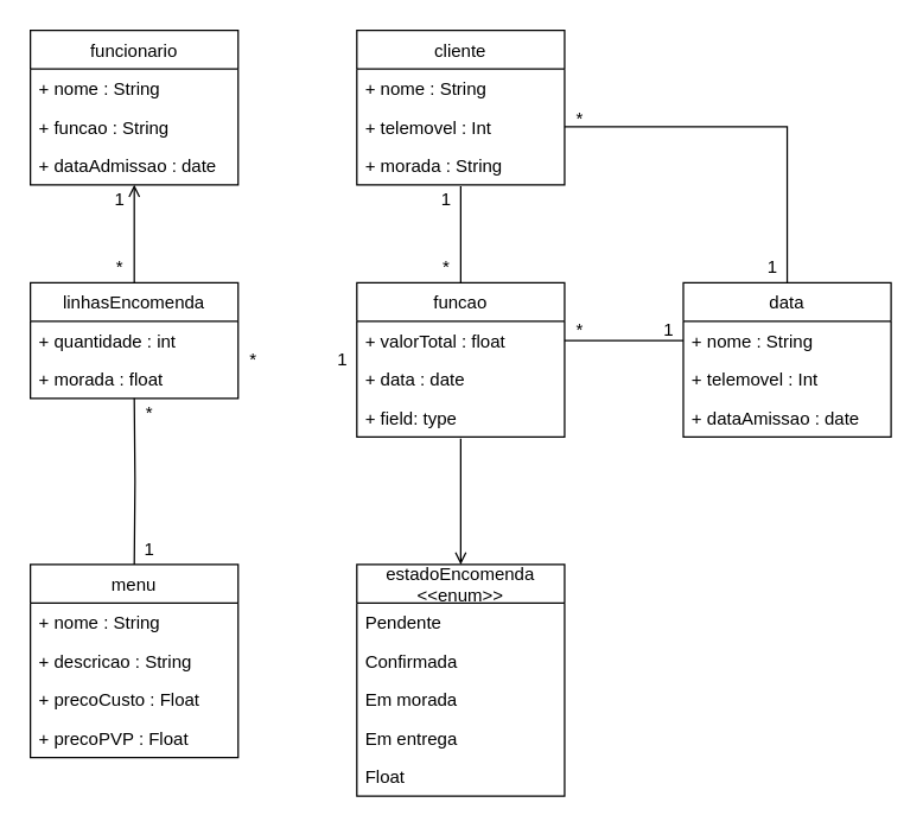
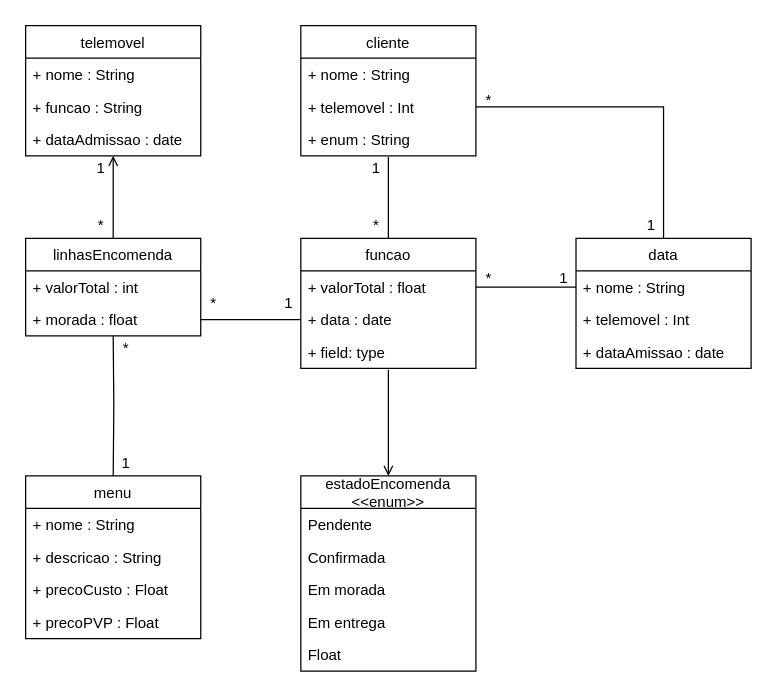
- <mxCell id="2" value="funcionario" style="swimlane;fontStyle=0;childLayout=stackLayout;horizontal=1;startSize=26;fillColor=none;horizontalStack=0;resizeParent=1;resizeParentMax=0;resizeLast=0;collapsible=1;marginBottom=0;" vertex="1" parent="1"><mxGeometry x="20" y="20" width="140" height="104" as="geometry" /></mxCell>
+ <mxCell id="2" value="telemovel" style="swimlane;fontStyle=0;childLayout=stackLayout;horizontal=1;startSize=26;fillColor=none;horizontalStack=0;resizeParent=1;resizeParentMax=0;resizeLast=0;collapsible=1;marginBottom=0;" vertex="1" parent="1"><mxGeometry x="20" y="20" width="140" height="104" as="geometry" /></mxCell>
- <mxCell id="9" value="+ morada : String" style="text;strokeColor=none;fillColor=none;align=left;verticalAlign=top;spacingLeft=4;spacingRight=4;overflow=hidden;rotatable=0;points=[[0,0.5],[1,0.5]];portConstraint=eastwest;" vertex="1" parent="6"><mxGeometry y="78" width="140" height="26" as="geometry" /></mxCell>
+ <mxCell id="9" value="+ enum : String" style="text;strokeColor=none;fillColor=none;align=left;verticalAlign=top;spacingLeft=4;spacingRight=4;overflow=hidden;rotatable=0;points=[[0,0.5],[1,0.5]];portConstraint=eastwest;" vertex="1" parent="6"><mxGeometry y="78" width="140" height="26" as="geometry" /></mxCell>
- <mxCell id="30" value="+ quantidade : int" style="text;strokeColor=none;fillColor=none;align=left;verticalAlign=top;spacingLeft=4;spacingRight=4;overflow=hidden;rotatable=0;points=[[0,0.5],[1,0.5]];portConstraint=eastwest;" vertex="1" parent="29"><mxGeometry y="26" width="140" height="26" as="geometry" /></mxCell>
+ <mxCell id="30" value="+ valorTotal : int" style="text;strokeColor=none;fillColor=none;align=left;verticalAlign=top;spacingLeft=4;spacingRight=4;overflow=hidden;rotatable=0;points=[[0,0.5],[1,0.5]];portConstraint=eastwest;" vertex="1" parent="29"><mxGeometry y="26" width="140" height="26" as="geometry" /></mxCell>
+ <mxCell id="32" style="edgeStyle=orthogonalEdgeStyle;rounded=0;orthogonalLoop=1;jettySize=auto;html=1;entryX=1;entryY=0.5;entryDx=0;entryDy=0;endArrow=none;endFill=0;" edge="1" parent="1" source="17" target="31"><mxGeometry relative="1" as="geometry" /></mxCell>
